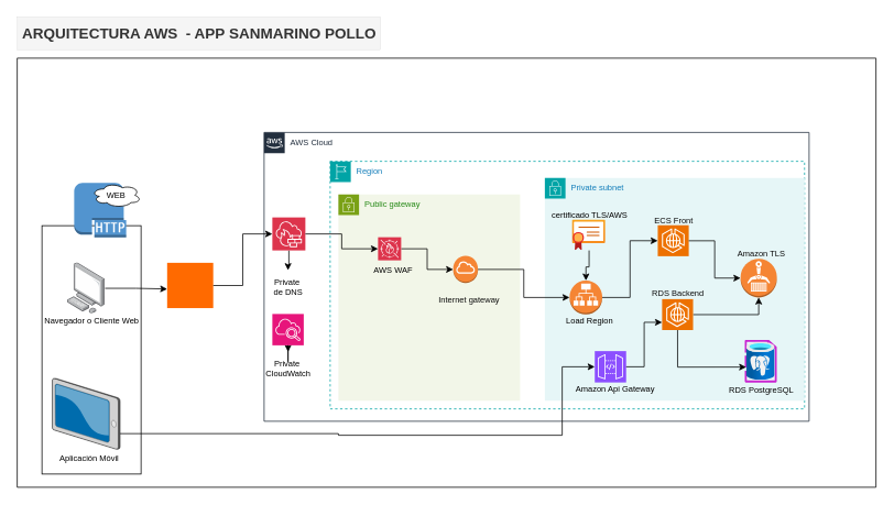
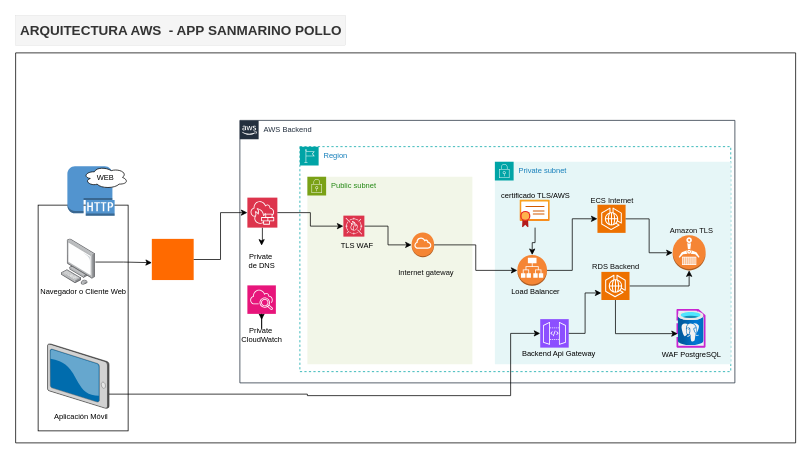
- <mxCell id="3" value="AWS Cloud" style="points=[[0,0],[0.25,0],[0.5,0],[0.75,0],[1,0],[1,0.25],[1,0.5],[1,0.75],[1,1],[0.75,1],[0.5,1],[0.25,1],[0,1],[0,0.75],[0,0.5],[0,0.25]];outlineConnect=0;gradientColor=none;html=1;whiteSpace=wrap;fontSize=10;fontStyle=0;container=1;pointerEvents=0;collapsible=0;recursiveResize=0;shape=mxgraph.aws4.group;grIcon=mxgraph.aws4.group_aws_cloud_alt;strokeColor=#232F3E;fillColor=none;verticalAlign=top;align=left;spacingLeft=30;fontColor=#232F3E;dashed=0;" parent="1" vertex="1"><mxGeometry x="319" y="160" width="660" height="350" as="geometry" /></mxCell>
+ <mxCell id="3" value="AWS Backend" style="points=[[0,0],[0.25,0],[0.5,0],[0.75,0],[1,0],[1,0.25],[1,0.5],[1,0.75],[1,1],[0.75,1],[0.5,1],[0.25,1],[0,1],[0,0.75],[0,0.5],[0,0.25]];outlineConnect=0;gradientColor=none;html=1;whiteSpace=wrap;fontSize=10;fontStyle=0;container=1;pointerEvents=0;collapsible=0;recursiveResize=0;shape=mxgraph.aws4.group;grIcon=mxgraph.aws4.group_aws_cloud_alt;strokeColor=#232F3E;fillColor=none;verticalAlign=top;align=left;spacingLeft=30;fontColor=#232F3E;dashed=0;" parent="1" vertex="1"><mxGeometry x="319" y="160" width="660" height="350" as="geometry" /></mxCell>
- <mxCell id="11" value="Public gateway" style="points=[[0,0],[0.25,0],[0.5,0],[0.75,0],[1,0],[1,0.25],[1,0.5],[1,0.75],[1,1],[0.75,1],[0.5,1],[0.25,1],[0,1],[0,0.75],[0,0.5],[0,0.25]];outlineConnect=0;gradientColor=none;html=1;whiteSpace=wrap;fontSize=10;fontStyle=0;container=1;pointerEvents=0;collapsible=0;recursiveResize=0;shape=mxgraph.aws4.group;grIcon=mxgraph.aws4.group_security_group;grStroke=0;strokeColor=#7AA116;fillColor=#F2F6E8;verticalAlign=top;align=left;spacingLeft=30;fontColor=#248814;dashed=0;" parent="10" vertex="1"><mxGeometry x="10" y="40" width="220" height="250" as="geometry" /></mxCell>
+ <mxCell id="11" value="Public subnet" style="points=[[0,0],[0.25,0],[0.5,0],[0.75,0],[1,0],[1,0.25],[1,0.5],[1,0.75],[1,1],[0.75,1],[0.5,1],[0.25,1],[0,1],[0,0.75],[0,0.5],[0,0.25]];outlineConnect=0;gradientColor=none;html=1;whiteSpace=wrap;fontSize=10;fontStyle=0;container=1;pointerEvents=0;collapsible=0;recursiveResize=0;shape=mxgraph.aws4.group;grIcon=mxgraph.aws4.group_security_group;grStroke=0;strokeColor=#7AA116;fillColor=#F2F6E8;verticalAlign=top;align=left;spacingLeft=30;fontColor=#248814;dashed=0;" parent="10" vertex="1"><mxGeometry x="10" y="40" width="220" height="250" as="geometry" /></mxCell>
- <mxCell id="23" value="&lt;font style=&quot;color: rgb(13, 13, 13);&quot;&gt;ECS Front&lt;/font&gt;" style="text;html=1;align=center;verticalAlign=middle;resizable=0;points=[];autosize=1;strokeColor=none;fillColor=none;fontSize=10;" parent="17" vertex="1"><mxGeometry x="120.53" y="37" width="70" height="30" as="geometry" /></mxCell>
+ <mxCell id="23" value="&lt;font style=&quot;color: rgb(13, 13, 13);&quot;&gt;ECS Internet&lt;/font&gt;" style="text;html=1;align=center;verticalAlign=middle;resizable=0;points=[];autosize=1;strokeColor=none;fillColor=none;fontSize=10;" parent="17" vertex="1"><mxGeometry x="120.53" y="37" width="70" height="30" as="geometry" /></mxCell>
- <mxCell id="13" value="&lt;span data-lucid-content=&quot;{&amp;quot;t&amp;quot;:&amp;quot;AWS WAF&amp;quot;,&amp;quot;m&amp;quot;:[{&amp;quot;s&amp;quot;:0,&amp;quot;n&amp;quot;:&amp;quot;p&amp;quot;,&amp;quot;v&amp;quot;:1.2},{&amp;quot;s&amp;quot;:0,&amp;quot;n&amp;quot;:&amp;quot;s&amp;quot;,&amp;quot;v&amp;quot;:26,&amp;quot;e&amp;quot;:7},{&amp;quot;s&amp;quot;:0,&amp;quot;n&amp;quot;:&amp;quot;fsp&amp;quot;,&amp;quot;v&amp;quot;:&amp;quot;ss_presetShapeStyle1_textStyle&amp;quot;,&amp;quot;e&amp;quot;:7},{&amp;quot;s&amp;quot;:0,&amp;quot;n&amp;quot;:&amp;quot;fsp2&amp;quot;,&amp;quot;v&amp;quot;:&amp;quot;ss_presetShapeStyle1_textStyle&amp;quot;,&amp;quot;e&amp;quot;:7}]}&quot; data-lucid-type=&quot;application/vnd.lucid.text&quot;&gt;&lt;span style=&quot;color: rgb(0, 0, 0);&quot;&gt;&lt;font&gt;AWS WAF&lt;/font&gt;&lt;/span&gt;&lt;/span&gt;" style="text;html=1;align=center;verticalAlign=middle;resizable=0;points=[];autosize=1;strokeColor=none;fillColor=none;fontSize=10;" parent="11" vertex="1"><mxGeometry x="31" y="76" width="70" height="30" as="geometry" /></mxCell>
+ <mxCell id="13" value="&lt;span data-lucid-content=&quot;{&amp;quot;t&amp;quot;:&amp;quot;AWS WAF&amp;quot;,&amp;quot;m&amp;quot;:[{&amp;quot;s&amp;quot;:0,&amp;quot;n&amp;quot;:&amp;quot;p&amp;quot;,&amp;quot;v&amp;quot;:1.2},{&amp;quot;s&amp;quot;:0,&amp;quot;n&amp;quot;:&amp;quot;s&amp;quot;,&amp;quot;v&amp;quot;:26,&amp;quot;e&amp;quot;:7},{&amp;quot;s&amp;quot;:0,&amp;quot;n&amp;quot;:&amp;quot;fsp&amp;quot;,&amp;quot;v&amp;quot;:&amp;quot;ss_presetShapeStyle1_textStyle&amp;quot;,&amp;quot;e&amp;quot;:7},{&amp;quot;s&amp;quot;:0,&amp;quot;n&amp;quot;:&amp;quot;fsp2&amp;quot;,&amp;quot;v&amp;quot;:&amp;quot;ss_presetShapeStyle1_textStyle&amp;quot;,&amp;quot;e&amp;quot;:7}]}&quot; data-lucid-type=&quot;application/vnd.lucid.text&quot;&gt;&lt;span style=&quot;color: rgb(0, 0, 0);&quot;&gt;&lt;font&gt;TLS WAF&lt;/font&gt;&lt;/span&gt;&lt;/span&gt;" style="text;html=1;align=center;verticalAlign=middle;resizable=0;points=[];autosize=1;strokeColor=none;fillColor=none;fontSize=10;" parent="11" vertex="1"><mxGeometry x="31" y="76" width="70" height="30" as="geometry" /></mxCell>
- <mxCell id="29" value="&lt;font&gt;Load Region&lt;/font&gt;" style="text;html=1;align=center;verticalAlign=middle;resizable=0;points=[];autosize=1;strokeColor=none;fillColor=none;fontSize=10;" parent="17" vertex="1"><mxGeometry x="8.5" y="158" width="90" height="30" as="geometry" /></mxCell>
+ <mxCell id="29" value="&lt;font&gt;Load Balancer&lt;/font&gt;" style="text;html=1;align=center;verticalAlign=middle;resizable=0;points=[];autosize=1;strokeColor=none;fillColor=none;fontSize=10;" parent="17" vertex="1"><mxGeometry x="8.5" y="158" width="90" height="30" as="geometry" /></mxCell>
- <mxCell id="31" value="&lt;font&gt;Amazon Api Gateway&lt;/font&gt;" style="text;html=1;align=center;verticalAlign=middle;resizable=0;points=[];autosize=1;strokeColor=none;fillColor=none;fontSize=10;" parent="17" vertex="1"><mxGeometry x="25" y="240" width="120" height="30" as="geometry" /></mxCell>
+ <mxCell id="31" value="&lt;font&gt;Backend Api Gateway&lt;/font&gt;" style="text;html=1;align=center;verticalAlign=middle;resizable=0;points=[];autosize=1;strokeColor=none;fillColor=none;fontSize=10;" parent="17" vertex="1"><mxGeometry x="25" y="240" width="120" height="30" as="geometry" /></mxCell>
- <mxCell id="28" value="&lt;span data-lucid-content=&quot;{&amp;quot;t&amp;quot;:&amp;quot;RDS PostgreSQL Instance&amp;quot;,&amp;quot;m&amp;quot;:[{&amp;quot;s&amp;quot;:0,&amp;quot;n&amp;quot;:&amp;quot;p&amp;quot;,&amp;quot;v&amp;quot;:1.2},{&amp;quot;s&amp;quot;:0,&amp;quot;n&amp;quot;:&amp;quot;s&amp;quot;,&amp;quot;v&amp;quot;:26,&amp;quot;e&amp;quot;:23},{&amp;quot;s&amp;quot;:0,&amp;quot;n&amp;quot;:&amp;quot;fsp&amp;quot;,&amp;quot;v&amp;quot;:&amp;quot;ss_presetShapeStyle1_textStyle&amp;quot;,&amp;quot;e&amp;quot;:23},{&amp;quot;s&amp;quot;:0,&amp;quot;n&amp;quot;:&amp;quot;fsp2&amp;quot;,&amp;quot;v&amp;quot;:&amp;quot;ss_presetShapeStyle1_textStyle&amp;quot;,&amp;quot;e&amp;quot;:23}]}&quot; data-lucid-type=&quot;application/vnd.lucid.text&quot;&gt;&lt;span style=&quot;color: rgb(0, 0, 0);&quot;&gt;&lt;font&gt;RDS PostgreSQL&lt;/font&gt;&lt;/span&gt;&lt;/span&gt;" style="text;html=1;align=center;verticalAlign=middle;resizable=0;points=[];autosize=1;strokeColor=none;fillColor=none;fontSize=10;" parent="17" vertex="1"><mxGeometry x="211.5" y="242" width="100" height="30" as="geometry" /></mxCell>
+ <mxCell id="28" value="&lt;span data-lucid-content=&quot;{&amp;quot;t&amp;quot;:&amp;quot;RDS PostgreSQL Instance&amp;quot;,&amp;quot;m&amp;quot;:[{&amp;quot;s&amp;quot;:0,&amp;quot;n&amp;quot;:&amp;quot;p&amp;quot;,&amp;quot;v&amp;quot;:1.2},{&amp;quot;s&amp;quot;:0,&amp;quot;n&amp;quot;:&amp;quot;s&amp;quot;,&amp;quot;v&amp;quot;:26,&amp;quot;e&amp;quot;:23},{&amp;quot;s&amp;quot;:0,&amp;quot;n&amp;quot;:&amp;quot;fsp&amp;quot;,&amp;quot;v&amp;quot;:&amp;quot;ss_presetShapeStyle1_textStyle&amp;quot;,&amp;quot;e&amp;quot;:23},{&amp;quot;s&amp;quot;:0,&amp;quot;n&amp;quot;:&amp;quot;fsp2&amp;quot;,&amp;quot;v&amp;quot;:&amp;quot;ss_presetShapeStyle1_textStyle&amp;quot;,&amp;quot;e&amp;quot;:23}]}&quot; data-lucid-type=&quot;application/vnd.lucid.text&quot;&gt;&lt;span style=&quot;color: rgb(0, 0, 0);&quot;&gt;&lt;font&gt;WAF PostgreSQL&lt;/font&gt;&lt;/span&gt;&lt;/span&gt;" style="text;html=1;align=center;verticalAlign=middle;resizable=0;points=[];autosize=1;strokeColor=none;fillColor=none;fontSize=10;" parent="17" vertex="1"><mxGeometry x="211.5" y="242" width="100" height="30" as="geometry" /></mxCell>
